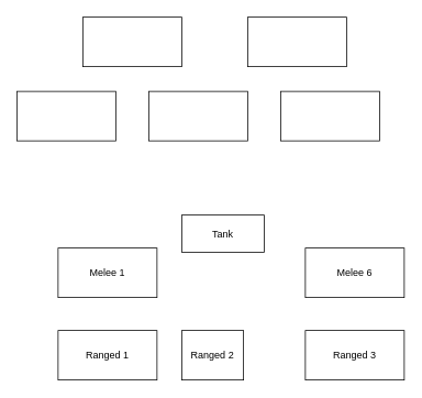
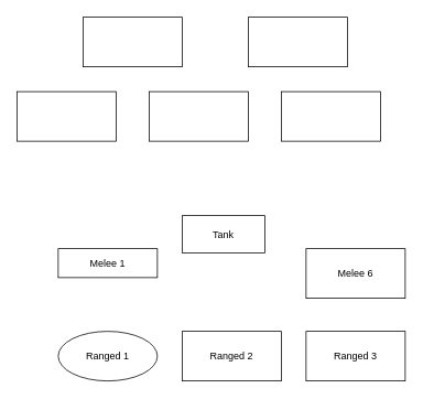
- <mxCell id="4" value="Melee 1" style="rounded=0;whiteSpace=wrap;html=1;" vertex="1" parent="1"><mxGeometry x="70" y="300" width="120" height="60" as="geometry" /></mxCell>
+ <mxCell id="4" value="Melee 1" style="rounded=0;whiteSpace=wrap;html=1;" vertex="1" parent="1"><mxGeometry x="70" y="300" width="120" height="35" as="geometry" /></mxCell>
- <mxCell id="5" value="Ranged 1&lt;br&gt;" style="rounded=0;whiteSpace=wrap;html=1;" vertex="1" parent="1"><mxGeometry x="70" y="400" width="120" height="60" as="geometry" /></mxCell>
+ <mxCell id="5" value="Ranged 1&lt;br&gt;" style="ellipse;whiteSpace=wrap;html=1;" vertex="1" parent="1"><mxGeometry x="70" y="400" width="120" height="60" as="geometry" /></mxCell>
- <mxCell id="6" value="Ranged 2" style="rounded=0;whiteSpace=wrap;html=1;" vertex="1" parent="1"><mxGeometry x="220" y="400" width="75" height="60" as="geometry" /></mxCell>
+ <mxCell id="6" value="Ranged 2" style="rounded=0;whiteSpace=wrap;html=1;" vertex="1" parent="1"><mxGeometry x="220" y="400" width="120" height="60" as="geometry" /></mxCell>
